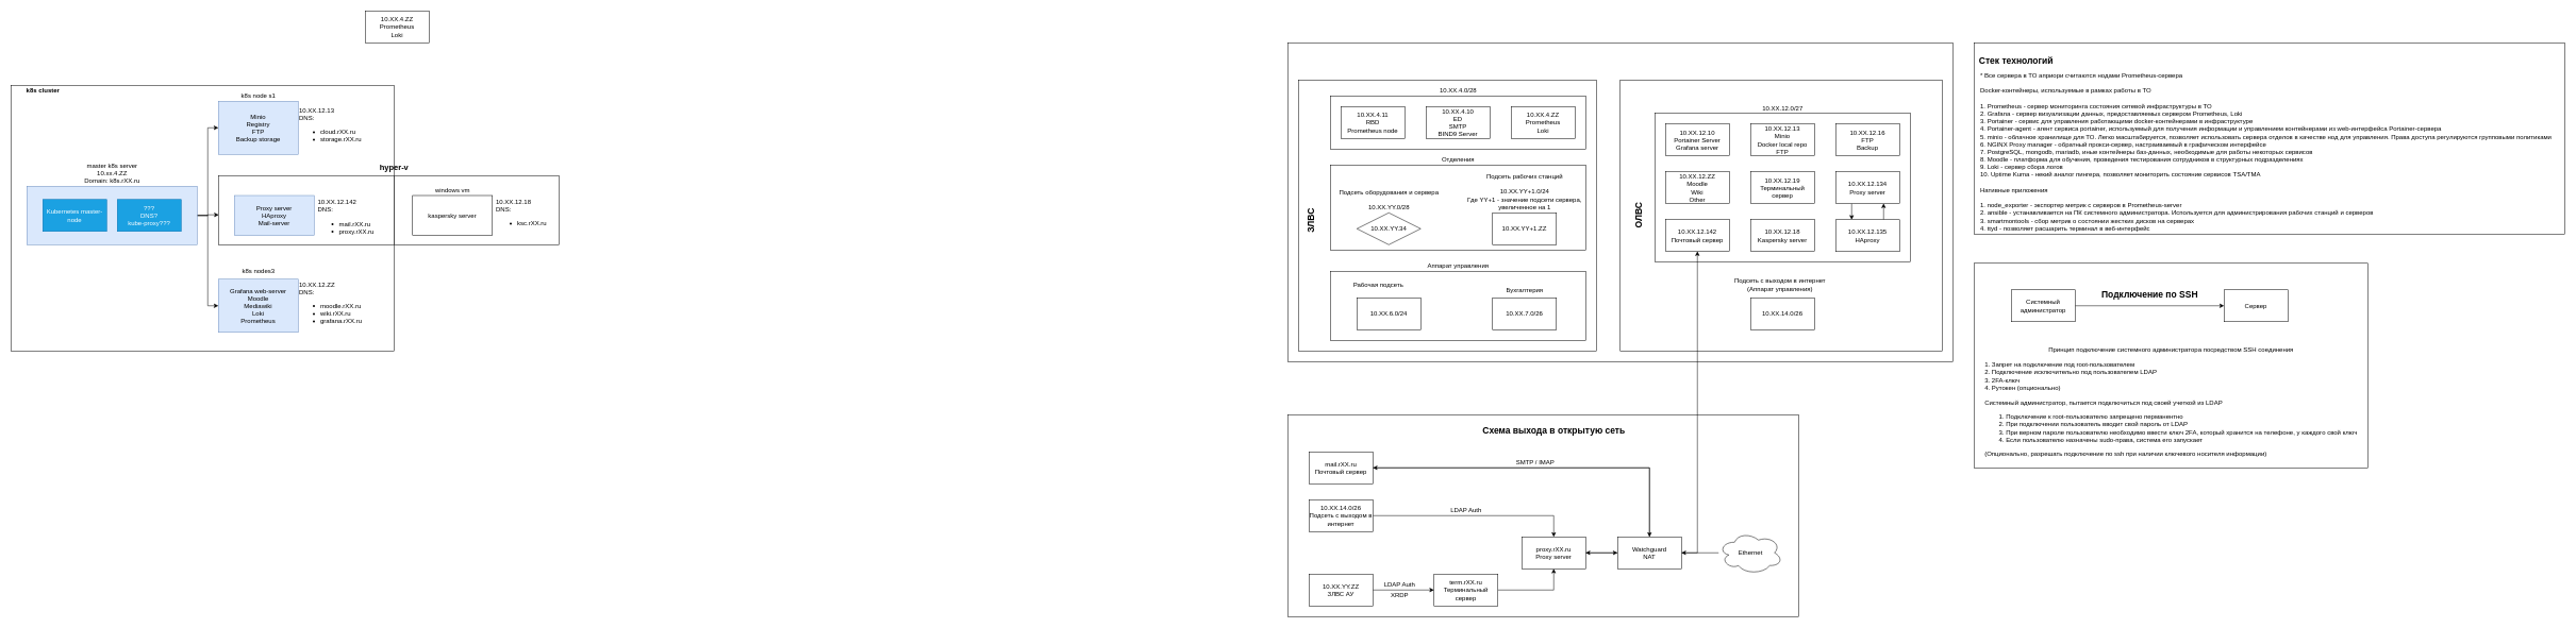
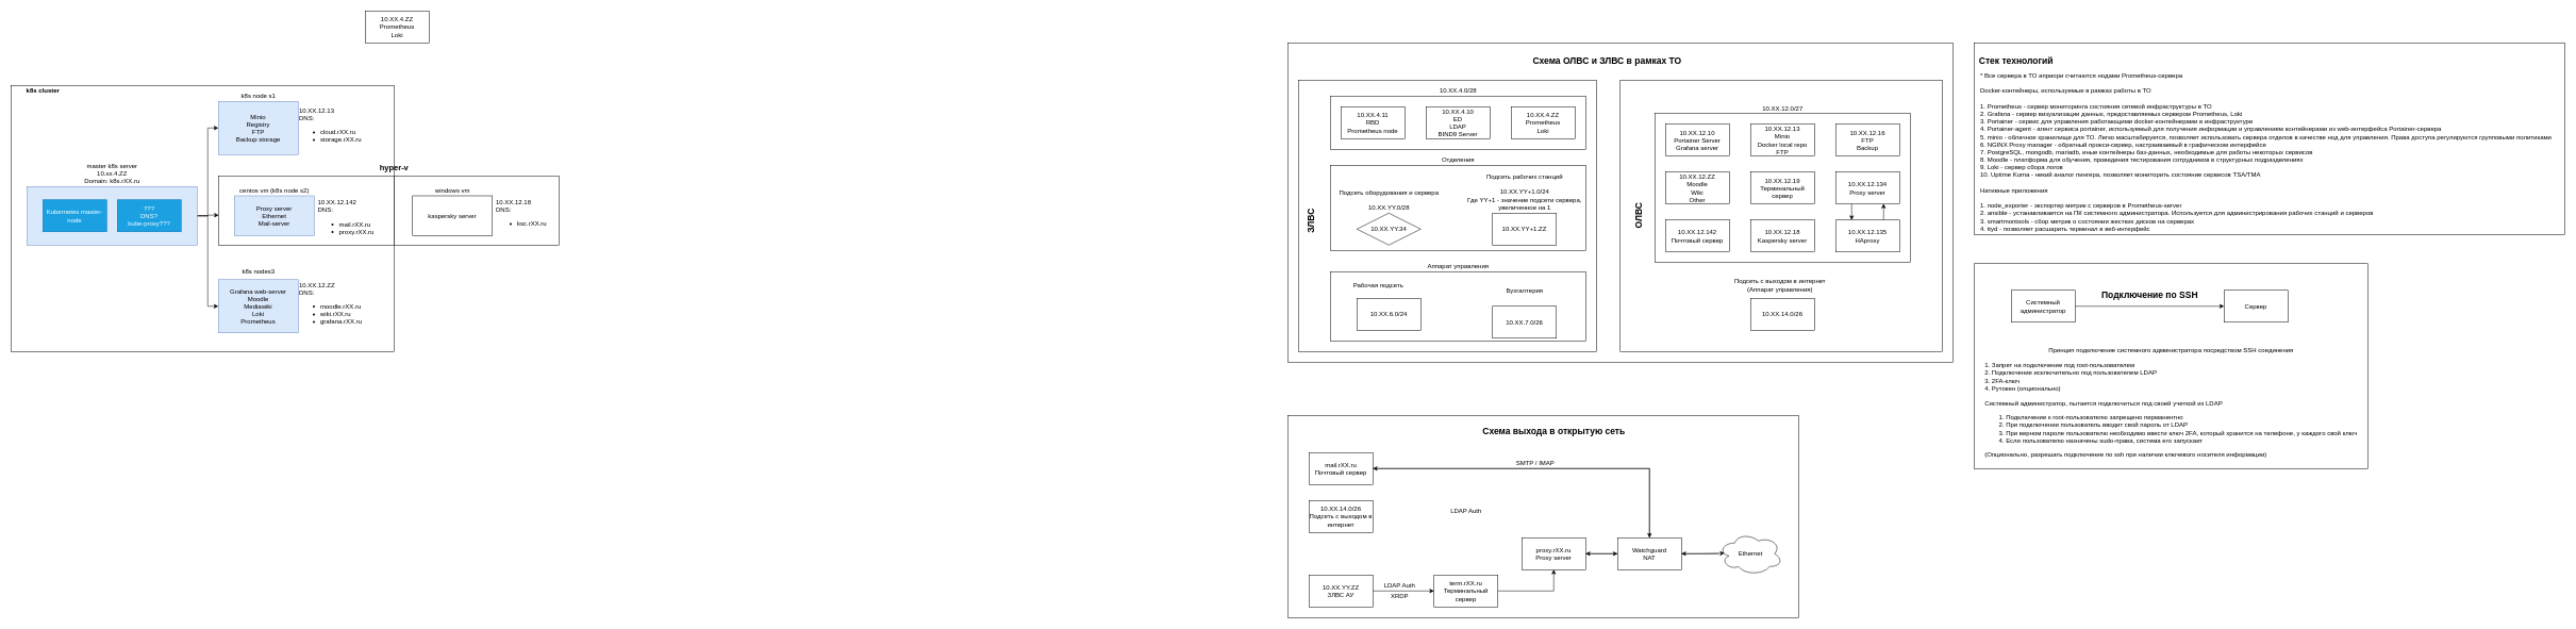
+ <mxCell id="46" value="&lt;b&gt;Схема ОЛВС и ЗЛВС в рамках ТО&lt;/b&gt;" style="text;html=1;align=center;verticalAlign=middle;resizable=0;points=[];autosize=1;strokeColor=none;fillColor=none;fontSize=17;" parent="1" vertex="1"><mxGeometry x="2870" y="100" width="300" height="30" as="geometry" /></mxCell>
- <mxCell id="18" value="&lt;div&gt;10.XX.4.10&lt;/div&gt;&lt;div&gt;ED&lt;br&gt;SMTP&lt;br&gt;&lt;/div&gt;BIND9 Server" style="whiteSpace=wrap;html=1;" parent="1" vertex="1"><mxGeometry x="2680" y="200" width="120" height="60" as="geometry" /></mxCell>
+ <mxCell id="18" value="&lt;div&gt;10.XX.4.10&lt;/div&gt;&lt;div&gt;ED&lt;br&gt;LDAP&lt;br&gt;&lt;/div&gt;BIND9 Server" style="whiteSpace=wrap;html=1;" parent="1" vertex="1"><mxGeometry x="2680" y="200" width="120" height="60" as="geometry" /></mxCell>
+ <mxCell id="95" value="centos vm (k8s node s2)" style="text;html=1;align=center;verticalAlign=middle;resizable=0;points=[];autosize=1;strokeColor=none;fillColor=none;" vertex="1" parent="1"><mxGeometry x="440" y="347.5" width="150" height="20" as="geometry" /></mxCell>
- <mxCell id="94" value="&lt;div&gt;Proxy server&lt;/div&gt;&lt;div&gt;HAproxy&lt;/div&gt;&lt;div&gt;Mail-server&lt;br&gt;&lt;/div&gt;" style="whiteSpace=wrap;html=1;fillColor=#dae8fc;strokeColor=#6c8ebf;" vertex="1" parent="1"><mxGeometry x="440" y="367.5" width="150" height="75" as="geometry" /></mxCell>
+ <mxCell id="94" value="&lt;div&gt;Proxy server&lt;/div&gt;&lt;div&gt;Ethernet&lt;/div&gt;&lt;div&gt;Mail-server&lt;br&gt;&lt;/div&gt;" style="whiteSpace=wrap;html=1;fillColor=#dae8fc;strokeColor=#6c8ebf;" vertex="1" parent="1"><mxGeometry x="440" y="367.5" width="150" height="75" as="geometry" /></mxCell>
- <mxCell id="57" style="edgeStyle=orthogonalEdgeStyle;rounded=0;orthogonalLoop=1;jettySize=auto;html=1;exitX=1;exitY=0.5;exitDx=0;exitDy=0;fontSize=12;" parent="1" source="60" target="39" edge="1"><mxGeometry relative="1" as="geometry" /></mxCell>
+ <mxCell id="57" style="edgeStyle=orthogonalEdgeStyle;rounded=0;orthogonalLoop=1;jettySize=auto;html=1;exitX=1;exitY=0.5;exitDx=0;exitDy=0;entryX=0.092;entryY=0.49;entryDx=0;entryDy=0;entryPerimeter=0;fontSize=12;" parent="1" source="60" target="56" edge="1"><mxGeometry relative="1" as="geometry" /></mxCell>
- <mxCell id="38" value="10.XX.7.0/26" style="whiteSpace=wrap;html=1;" parent="1" vertex="1"><mxGeometry x="2805" y="560" width="120" height="60" as="geometry" /></mxCell>
+ <mxCell id="38" value="10.XX.7.0/26" style="whiteSpace=wrap;html=1;" parent="1" vertex="1"><mxGeometry x="2805" y="575" width="120" height="60" as="geometry" /></mxCell>
- <mxCell id="47" style="edgeStyle=orthogonalEdgeStyle;rounded=0;orthogonalLoop=1;jettySize=auto;html=1;entryX=0.5;entryY=0;entryDx=0;entryDy=0;fontSize=12;" parent="1" source="48" target="52" edge="1"><mxGeometry relative="1" as="geometry" /></mxCell>
